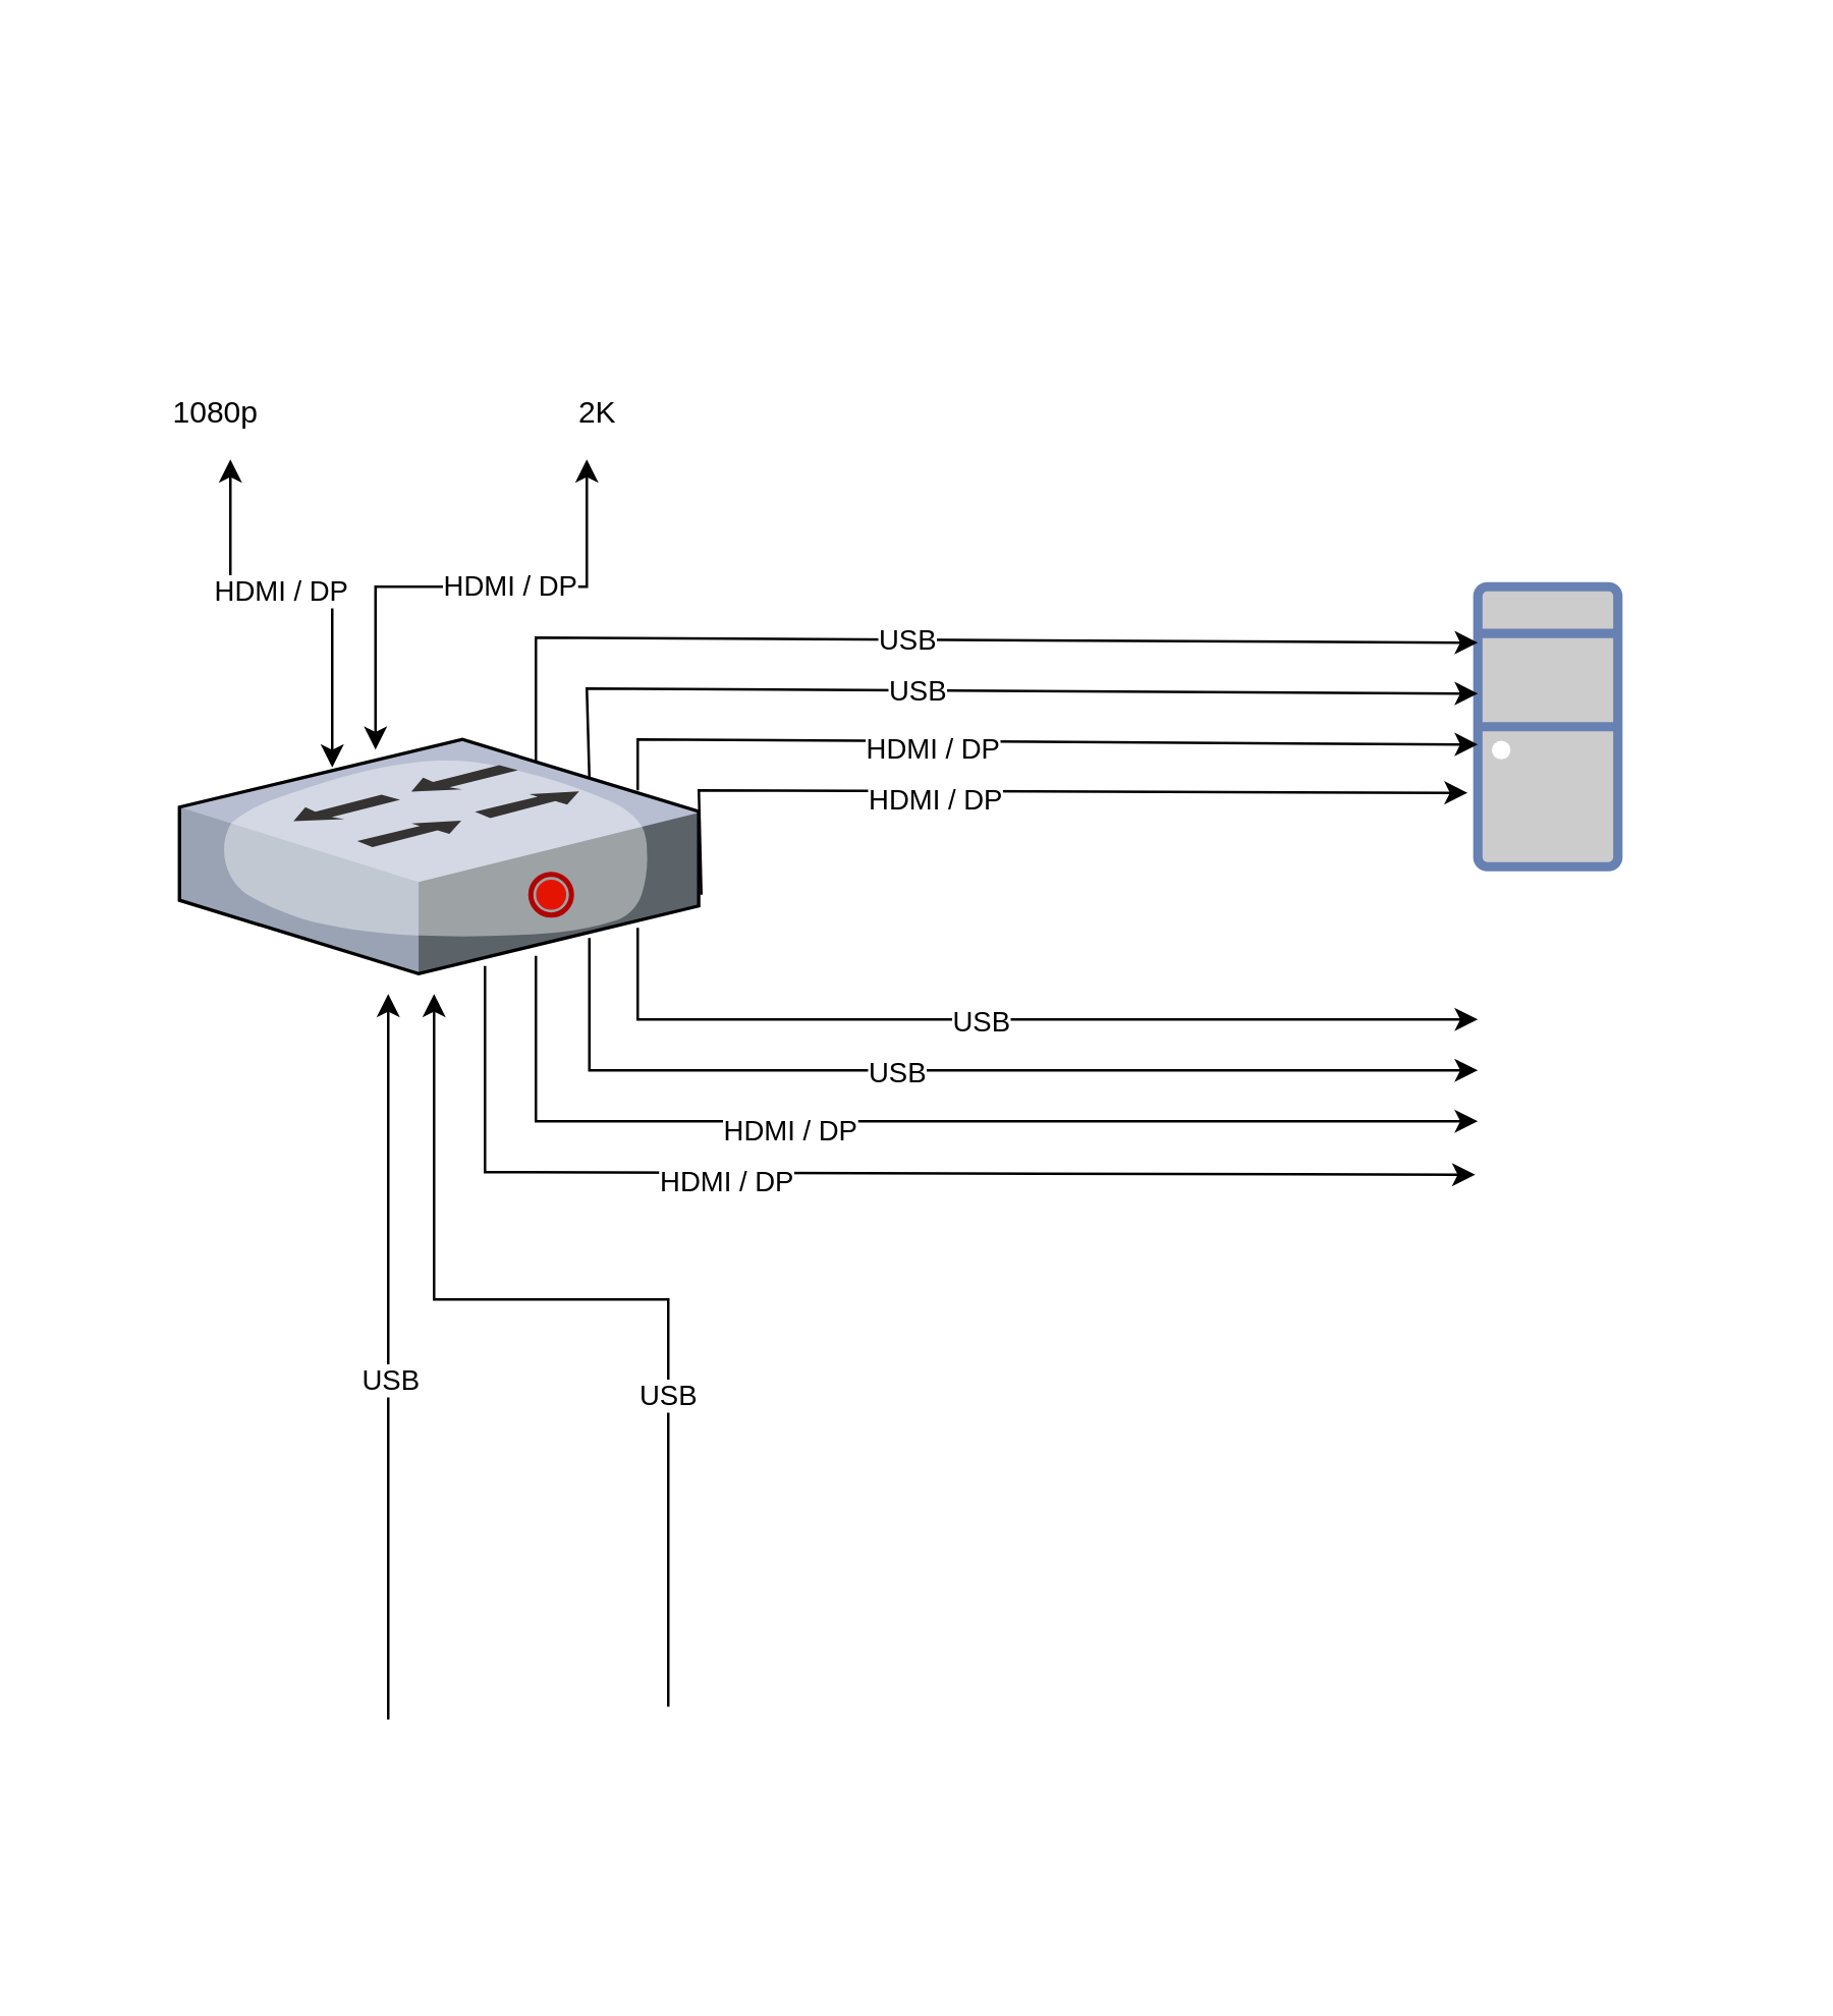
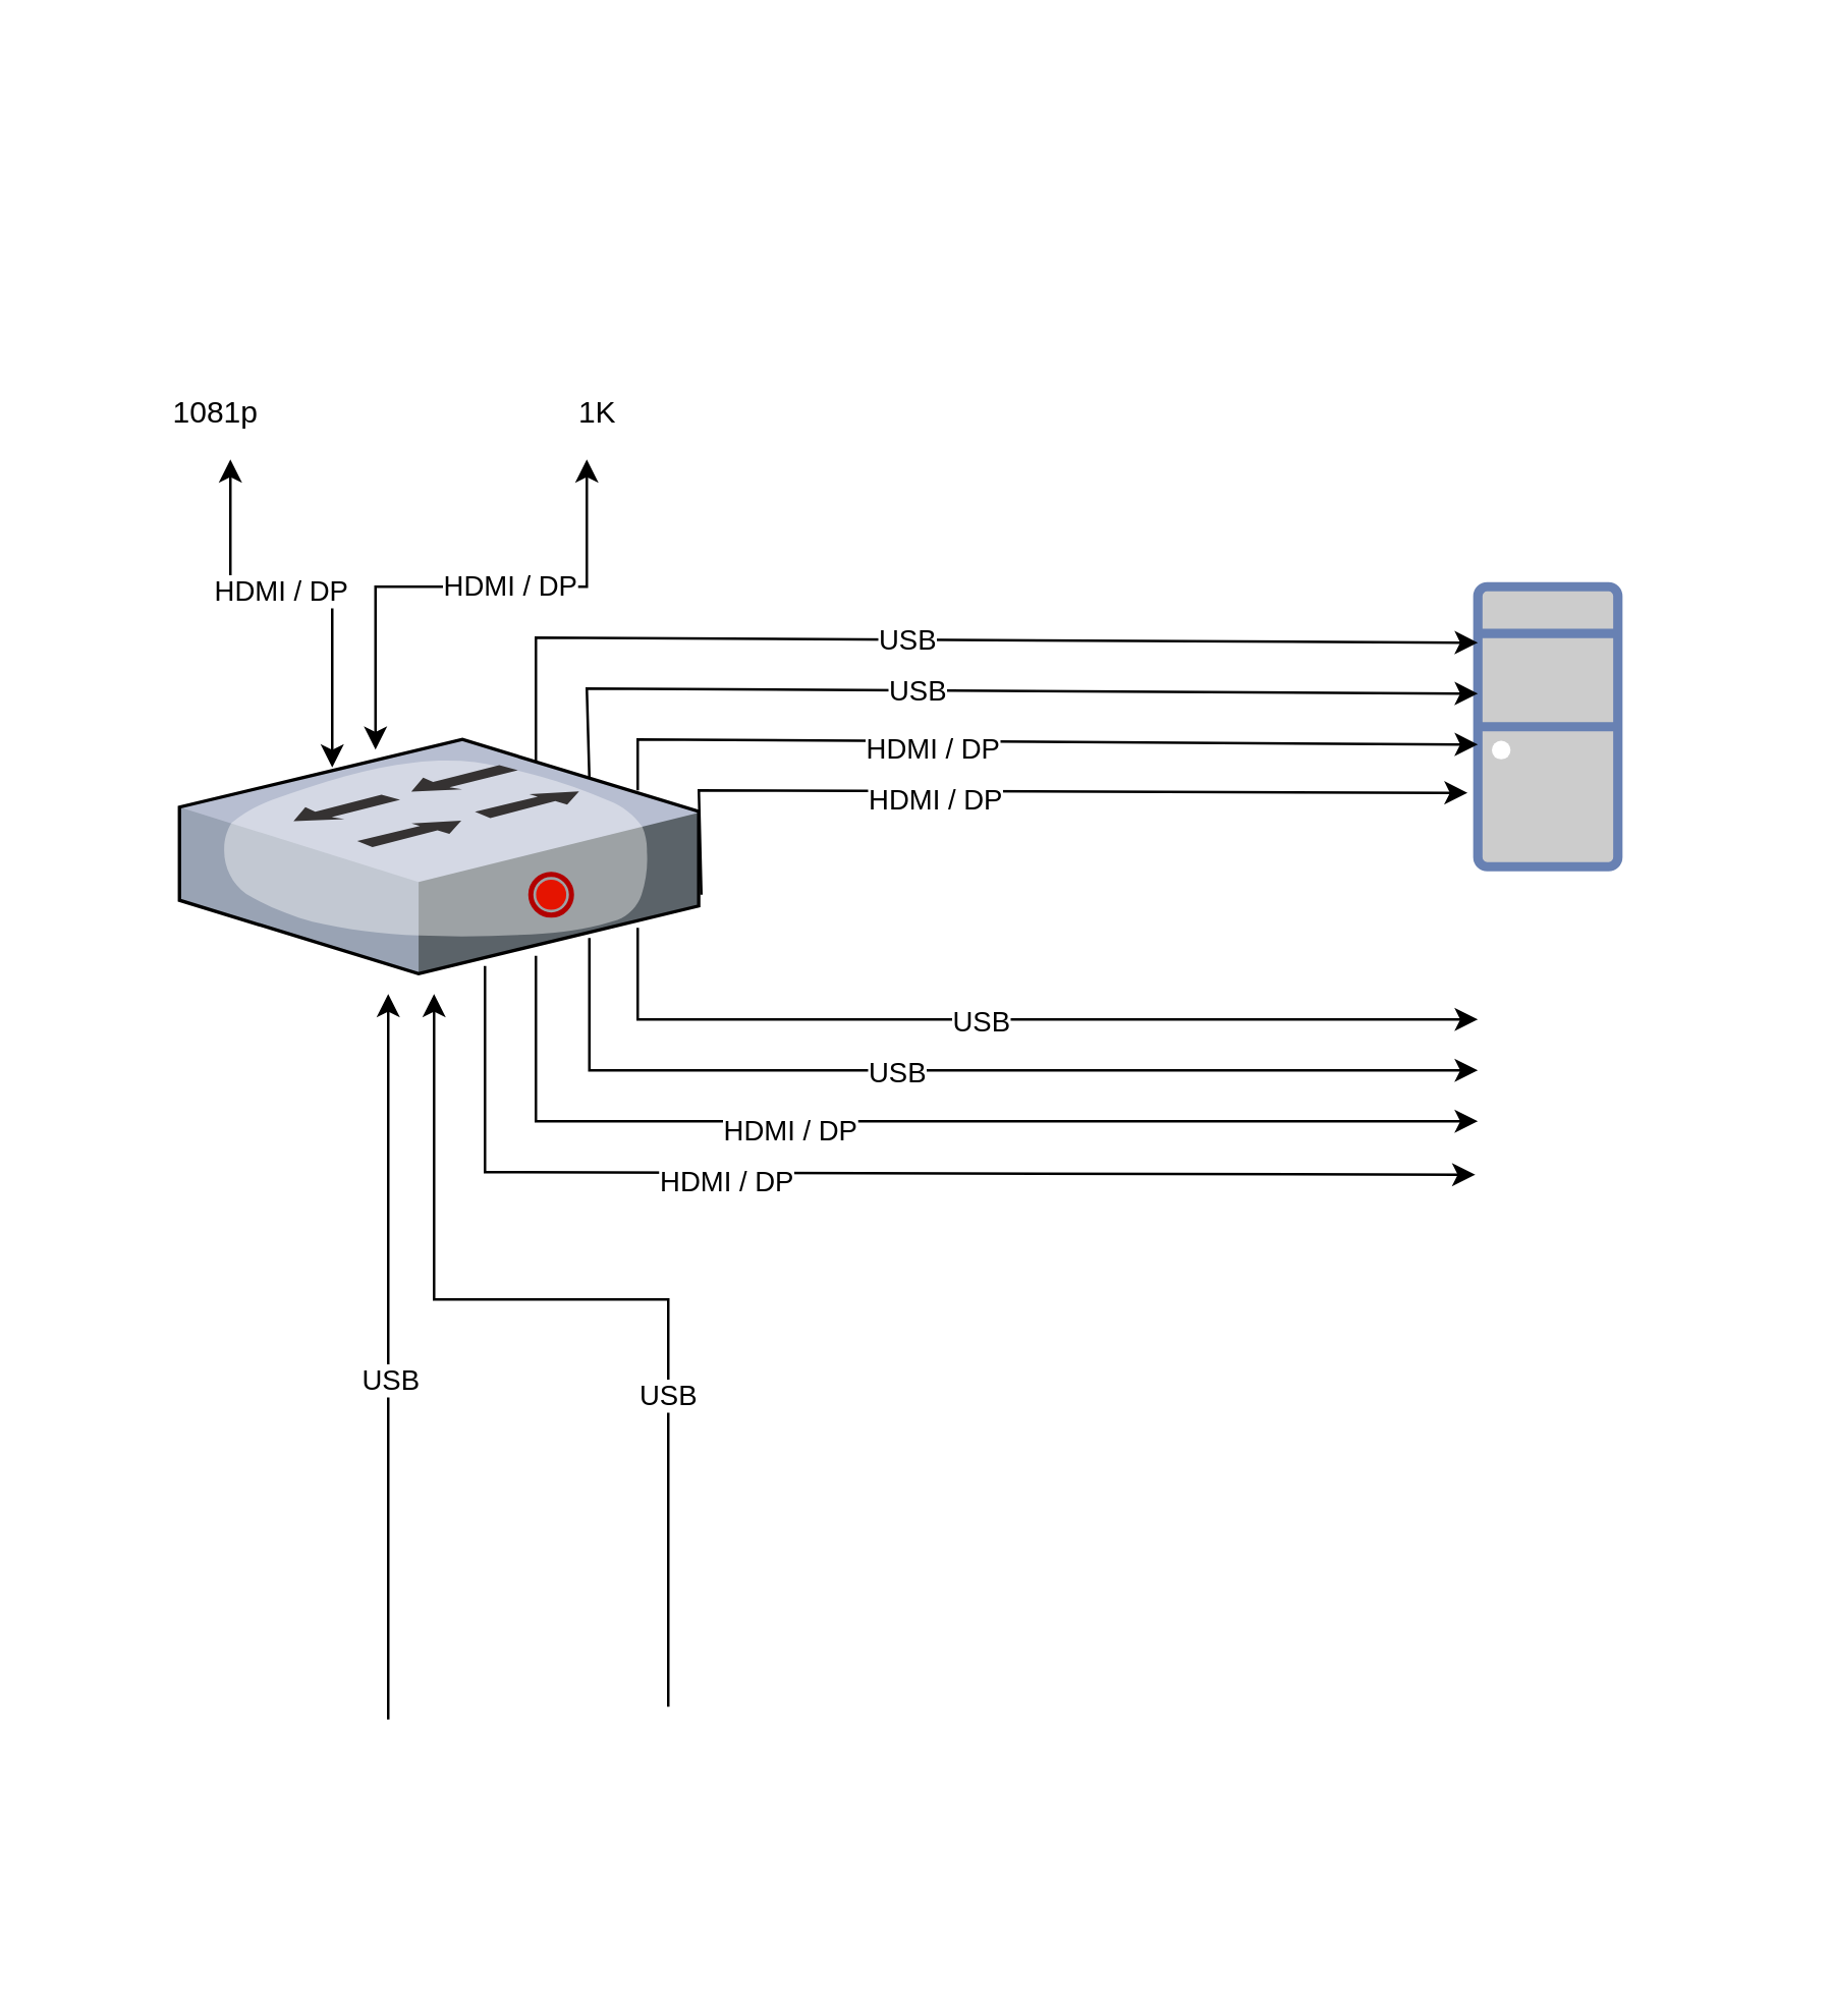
- <mxCell id="2" value="1080p" style="shape=image;html=1;verticalAlign=top;verticalLabelPosition=bottom;labelBackgroundColor=#ffffff;imageAspect=0;aspect=fixed;image=https://cdn4.iconfinder.com/data/icons/ionicons/512/icon-ios7-monitor-outline-128.png" vertex="1" parent="1"><mxGeometry x="20" y="20" width="128" height="128" as="geometry" /></mxCell>
+ <mxCell id="2" value="1081p" style="shape=image;html=1;verticalAlign=top;verticalLabelPosition=bottom;labelBackgroundColor=#ffffff;imageAspect=0;aspect=fixed;image=https://cdn4.iconfinder.com/data/icons/ionicons/512/icon-ios7-monitor-outline-128.png" vertex="1" parent="1"><mxGeometry x="20" y="20" width="128" height="128" as="geometry" /></mxCell>
- <mxCell id="3" value="2K" style="shape=image;html=1;verticalAlign=top;verticalLabelPosition=bottom;labelBackgroundColor=#ffffff;imageAspect=0;aspect=fixed;image=https://cdn4.iconfinder.com/data/icons/ionicons/512/icon-ios7-monitor-outline-128.png" vertex="1" parent="1"><mxGeometry x="170" y="20" width="128" height="128" as="geometry" /></mxCell>
+ <mxCell id="3" value="1K" style="shape=image;html=1;verticalAlign=top;verticalLabelPosition=bottom;labelBackgroundColor=#ffffff;imageAspect=0;aspect=fixed;image=https://cdn4.iconfinder.com/data/icons/ionicons/512/icon-ios7-monitor-outline-128.png" vertex="1" parent="1"><mxGeometry x="170" y="20" width="128" height="128" as="geometry" /></mxCell>
